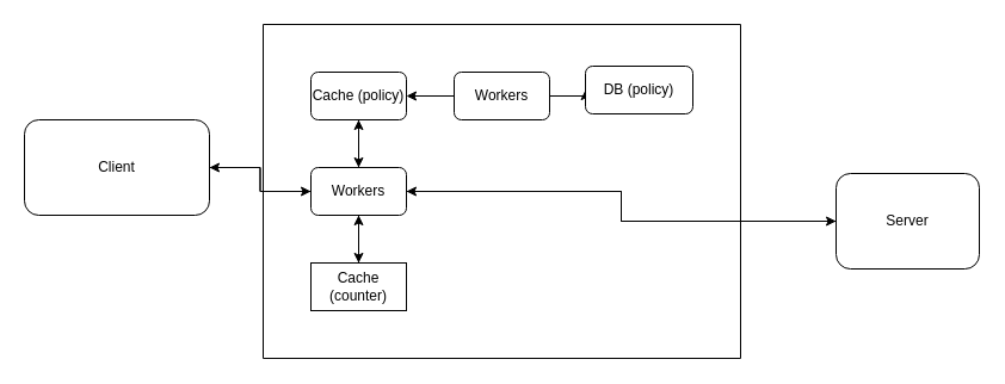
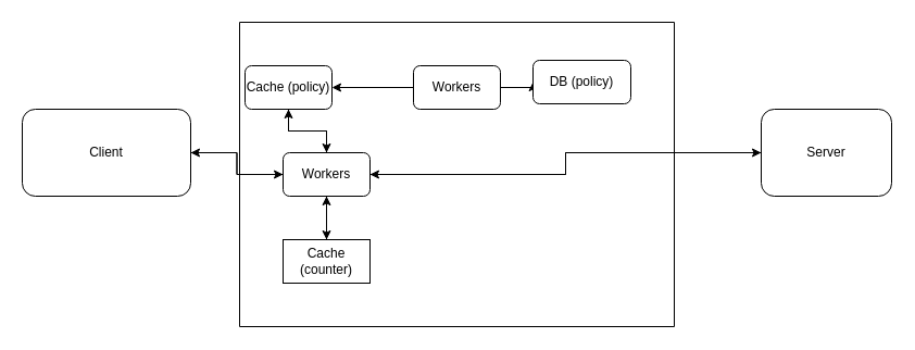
- <mxCell id="10" value="Cache (policy)" style="rounded=1;whiteSpace=wrap;html=1;" parent="1" vertex="1"><mxGeometry x="260" y="60" width="80" height="40" as="geometry" /></mxCell>
+ <mxCell id="10" value="Cache (policy)" style="rounded=1;whiteSpace=wrap;html=1;" parent="1" vertex="1"><mxGeometry x="225" y="60" width="80" height="40" as="geometry" /></mxCell>
- <mxCell id="18" value="Server" style="rounded=1;whiteSpace=wrap;html=1;" parent="1" vertex="1"><mxGeometry x="700" y="145" width="120" height="80" as="geometry" /></mxCell>
+ <mxCell id="18" value="Server" style="rounded=1;whiteSpace=wrap;html=1;" parent="1" vertex="1"><mxGeometry x="700" y="100" width="120" height="80" as="geometry" /></mxCell>
